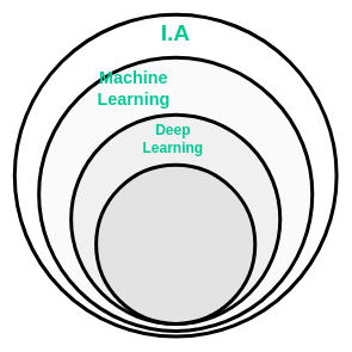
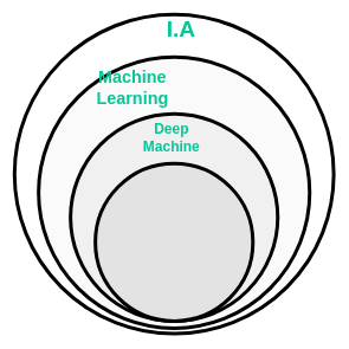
- <mxCell id="3" value="I.A" style="text;html=1;align=center;verticalAlign=middle;whiteSpace=wrap;rounded=0;fontSize=32;fontStyle=1;fontFamily=Helvetica;fontColor=#02c797;" parent="1" vertex="1"><mxGeometry x="215" y="30" width="60" height="30" as="geometry" /></mxCell>
+ <mxCell id="3" value="I.A" style="text;html=1;align=center;verticalAlign=middle;whiteSpace=wrap;rounded=0;fontSize=32;fontStyle=1;fontFamily=Helvetica;fontColor=#02c797;" parent="1" vertex="1"><mxGeometry x="225" y="25" width="60" height="30" as="geometry" /></mxCell>
- <mxCell id="7" value="Deep&lt;div&gt;Learning&lt;/div&gt;" style="text;html=1;align=center;verticalAlign=middle;whiteSpace=wrap;rounded=0;fontSize=20;fontStyle=1;fontFamily=Helvetica;fontColor=#02c797;" parent="1" vertex="1"><mxGeometry x="207.735" y="179.997" width="66.667" height="26.3" as="geometry" /></mxCell>
+ <mxCell id="7" value="Deep&lt;div&gt;Machine&lt;/div&gt;" style="text;html=1;align=center;verticalAlign=middle;whiteSpace=wrap;rounded=0;fontSize=20;fontStyle=1;fontFamily=Helvetica;fontColor=#02c797;" parent="1" vertex="1"><mxGeometry x="207.735" y="179.997" width="66.667" height="26.3" as="geometry" /></mxCell>
